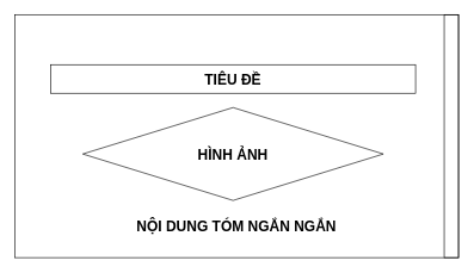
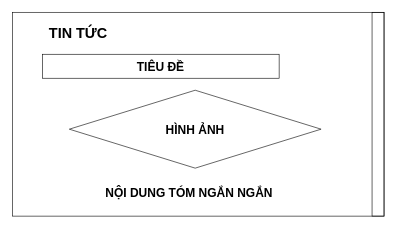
+ <mxCell id="4" value="TIN TỨC" style="text;html=1;fillColor=none;align=center;verticalAlign=middle;whiteSpace=wrap;rounded=0;fontSize=24;fontStyle=1" parent="1" vertex="1"><mxGeometry x="70" y="40" width="120" height="30" as="geometry" /></mxCell>
- <mxCell id="5" value="TIÊU ĐỀ" style="rounded=0;whiteSpace=wrap;html=1;fontSize=20;fontStyle=1;fillColor=none;" parent="1" vertex="1"><mxGeometry x="70" y="90" width="510" height="40" as="geometry" /></mxCell>
+ <mxCell id="5" value="TIÊU ĐỀ" style="rounded=0;whiteSpace=wrap;html=1;fontSize=20;fontStyle=1;fillColor=none;" parent="1" vertex="1"><mxGeometry x="70" y="90" width="395" height="40" as="geometry" /></mxCell>
- <mxCell id="7" value="NỘI DUNG TÓM NGẮN NGẮN" style="text;html=1;fillColor=none;align=center;verticalAlign=middle;whiteSpace=wrap;rounded=0;fontSize=20;fontStyle=1" parent="1" vertex="1"><mxGeometry x="170" y="300" width="320" height="30" as="geometry" /></mxCell>
+ <mxCell id="7" value="NỘI DUNG TÓM NGẮN NGẮN" style="text;html=1;fillColor=none;align=center;verticalAlign=middle;whiteSpace=wrap;rounded=0;fontSize=20;fontStyle=1" parent="1" vertex="1"><mxGeometry x="155" y="305" width="320" height="30" as="geometry" /></mxCell>
